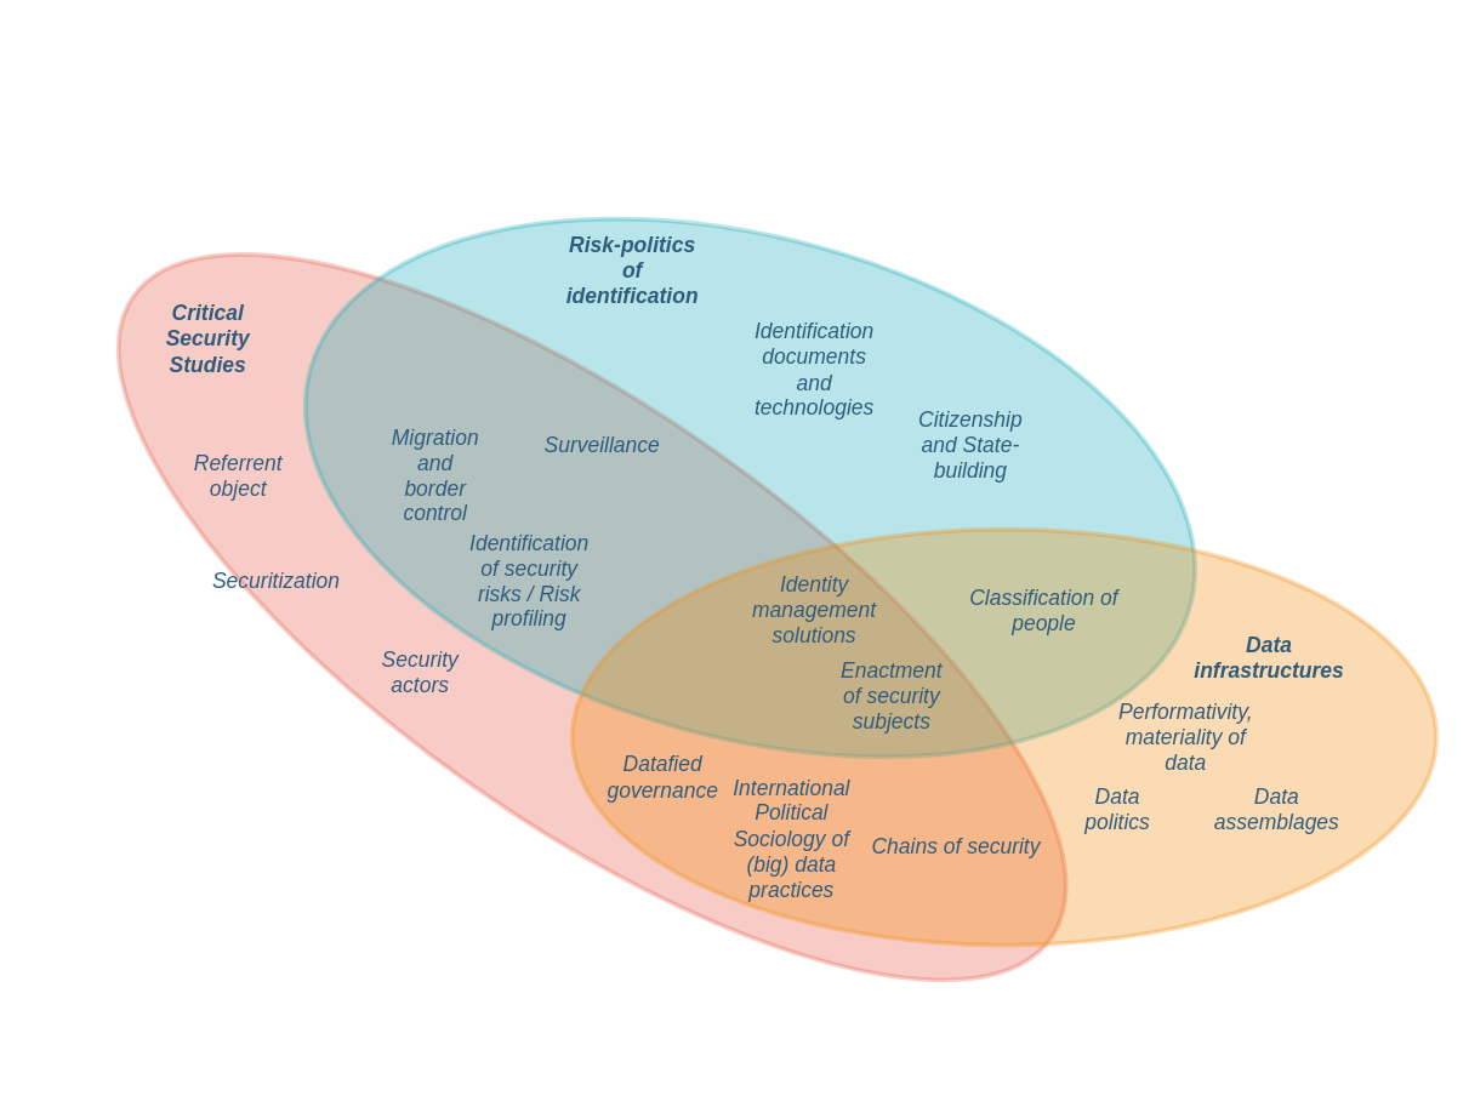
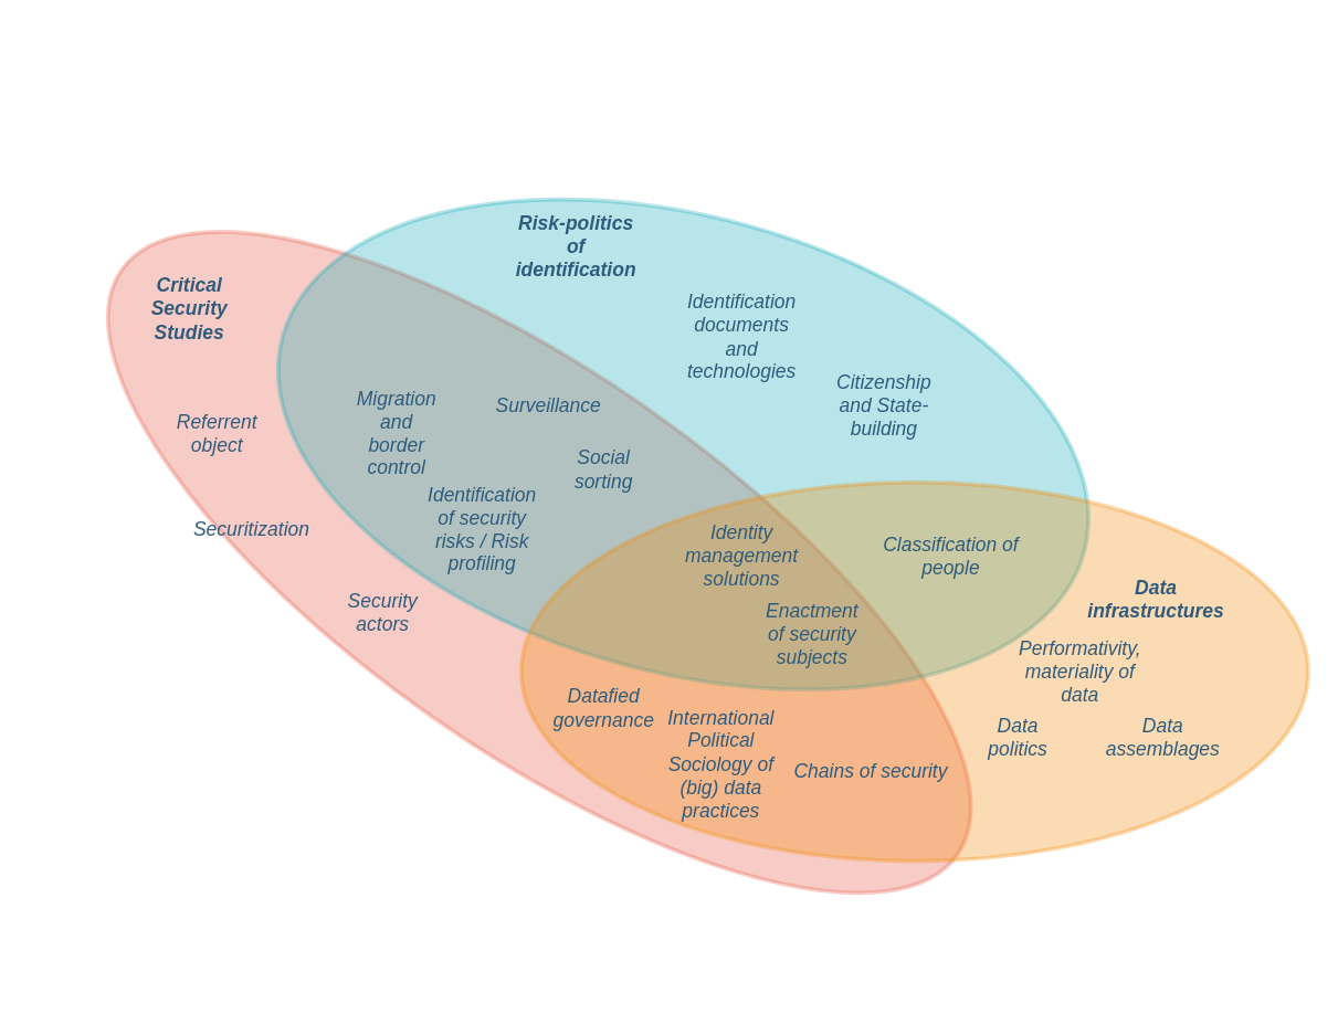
+ <mxCell id="26" value="Social sorting" style="text;html=1;strokeColor=none;fillColor=none;align=center;verticalAlign=middle;whiteSpace=wrap;rounded=0;shadow=0;labelBackgroundColor=none;fontFamily=Helvetica;fontSize=14;fontColor=#2F5B7C;fontStyle=2" parent="1" vertex="1"><mxGeometry x="417" y="328.6" width="40" height="20" as="geometry" /></mxCell>
